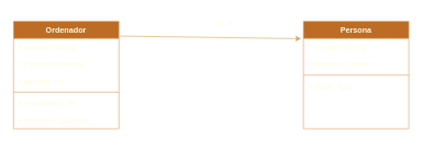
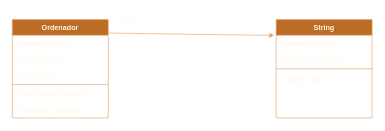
- <mxCell id="17" value="0...n" style="text;html=1;align=center;verticalAlign=middle;resizable=0;points=[];autosize=1;strokeColor=none;fillColor=none;fontColor=#FEFAE0;" vertex="1" parent="1"><mxGeometry x="315" y="20" width="50" height="30" as="geometry" /></mxCell>
+ <mxCell id="17" value="0...n" style="text;html=1;align=center;verticalAlign=middle;resizable=0;points=[];autosize=1;strokeColor=none;fillColor=none;fontColor=#FEFAE0;" vertex="1" parent="1"><mxGeometry x="185" y="20" width="50" height="30" as="geometry" /></mxCell>
- <mxCell id="9" value="Persona" style="swimlane;fontStyle=1;align=center;verticalAlign=top;childLayout=stackLayout;horizontal=1;startSize=26;horizontalStack=0;resizeParent=1;resizeParentMax=0;resizeLast=0;collapsible=1;marginBottom=0;whiteSpace=wrap;html=1;strokeColor=#DDA15E;fontColor=#FEFAE0;fillColor=#BC6C25;" vertex="1" parent="1"><mxGeometry x="460" y="32" width="160" height="164" as="geometry" /></mxCell>
+ <mxCell id="9" value="String" style="swimlane;fontStyle=1;align=center;verticalAlign=top;childLayout=stackLayout;horizontal=1;startSize=26;horizontalStack=0;resizeParent=1;resizeParentMax=0;resizeLast=0;collapsible=1;marginBottom=0;whiteSpace=wrap;html=1;strokeColor=#DDA15E;fontColor=#FEFAE0;fillColor=#BC6C25;" vertex="1" parent="1"><mxGeometry x="460" y="32" width="160" height="164" as="geometry" /></mxCell>
- <mxCell id="4" value="+ potencia: boolean" style="text;strokeColor=none;fillColor=none;align=left;verticalAlign=top;spacingLeft=4;spacingRight=4;overflow=hidden;rotatable=0;points=[[0,0.5],[1,0.5]];portConstraint=eastwest;whiteSpace=wrap;html=1;fontColor=#FEFAE0;" vertex="1" parent="2"><mxGeometry y="52" width="160" height="26" as="geometry" /></mxCell>
+ <mxCell id="4" value="+ potencia: int" style="text;strokeColor=none;fillColor=none;align=left;verticalAlign=top;spacingLeft=4;spacingRight=4;overflow=hidden;rotatable=0;points=[[0,0.5],[1,0.5]];portConstraint=eastwest;whiteSpace=wrap;html=1;fontColor=#FEFAE0;" vertex="1" parent="2"><mxGeometry y="52" width="160" height="26" as="geometry" /></mxCell>
- <mxCell id="7" value="+ encender(): int" style="text;strokeColor=none;fillColor=none;align=left;verticalAlign=top;spacingLeft=4;spacingRight=4;overflow=hidden;rotatable=0;points=[[0,0.5],[1,0.5]];portConstraint=eastwest;whiteSpace=wrap;html=1;fontColor=#FEFAE0;" vertex="1" parent="2"><mxGeometry y="112" width="160" height="26" as="geometry" /></mxCell>
+ <mxCell id="7" value="+ encender(): boolean" style="text;strokeColor=none;fillColor=none;align=left;verticalAlign=top;spacingLeft=4;spacingRight=4;overflow=hidden;rotatable=0;points=[[0,0.5],[1,0.5]];portConstraint=eastwest;whiteSpace=wrap;html=1;fontColor=#FEFAE0;" vertex="1" parent="2"><mxGeometry y="112" width="160" height="26" as="geometry" /></mxCell>
